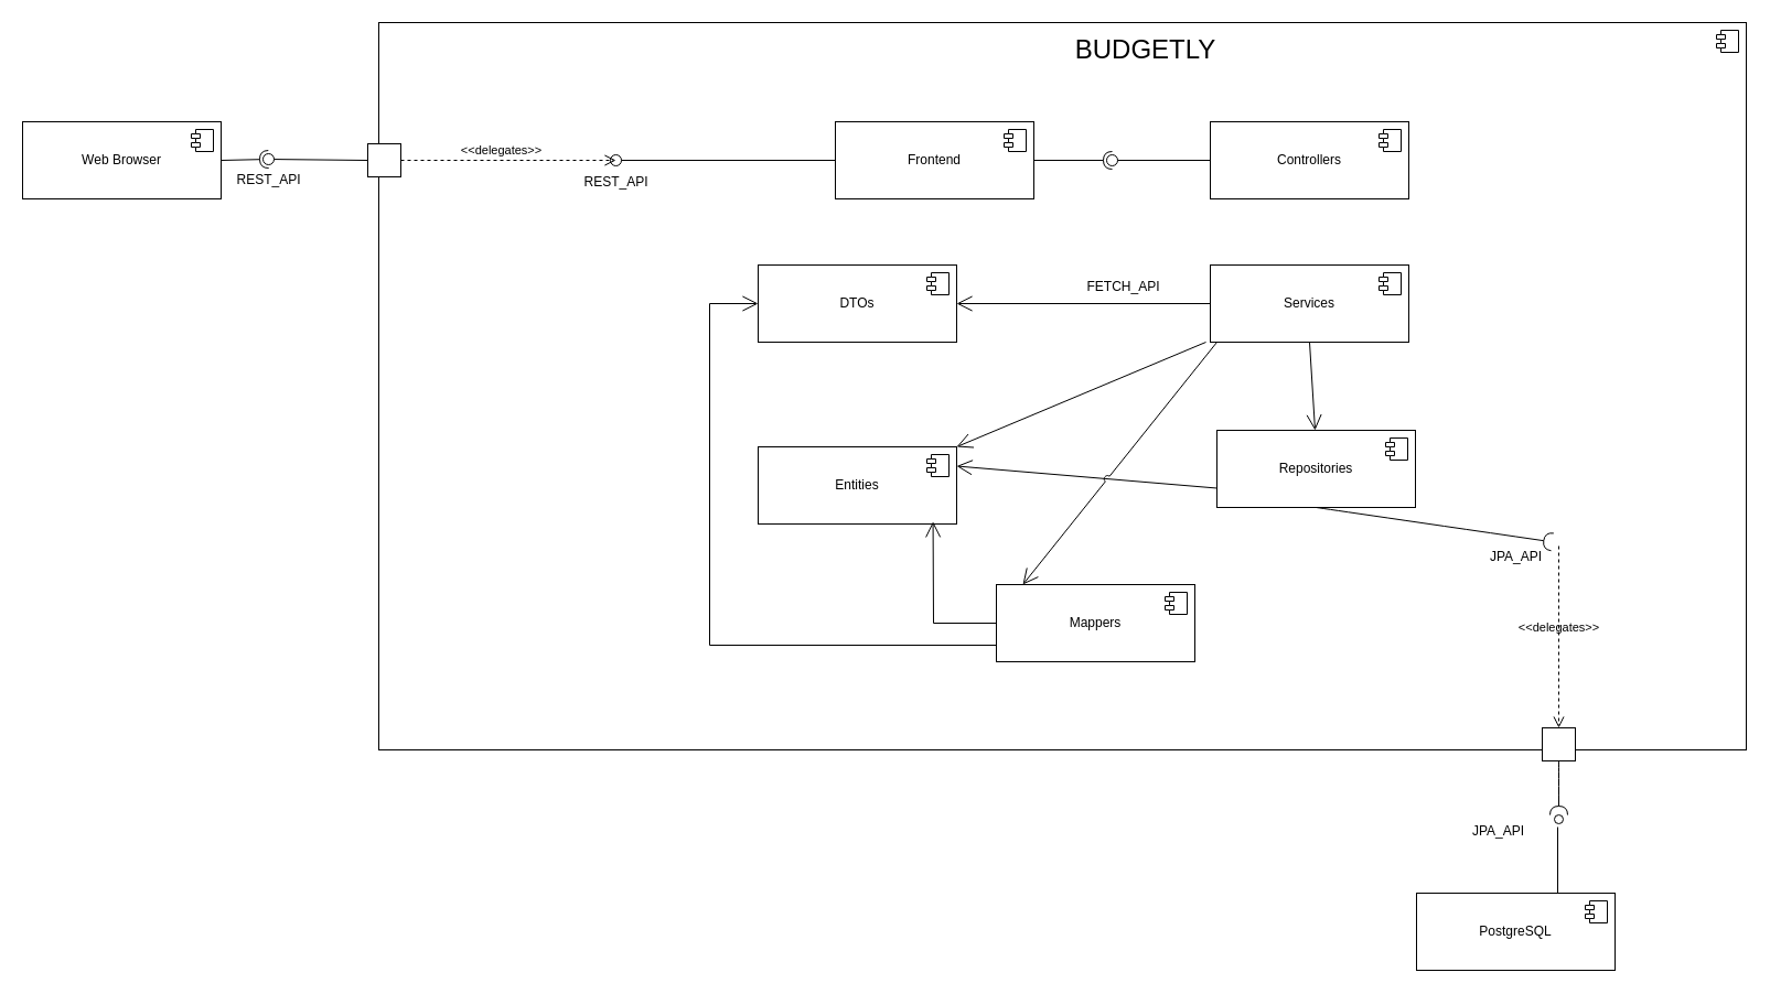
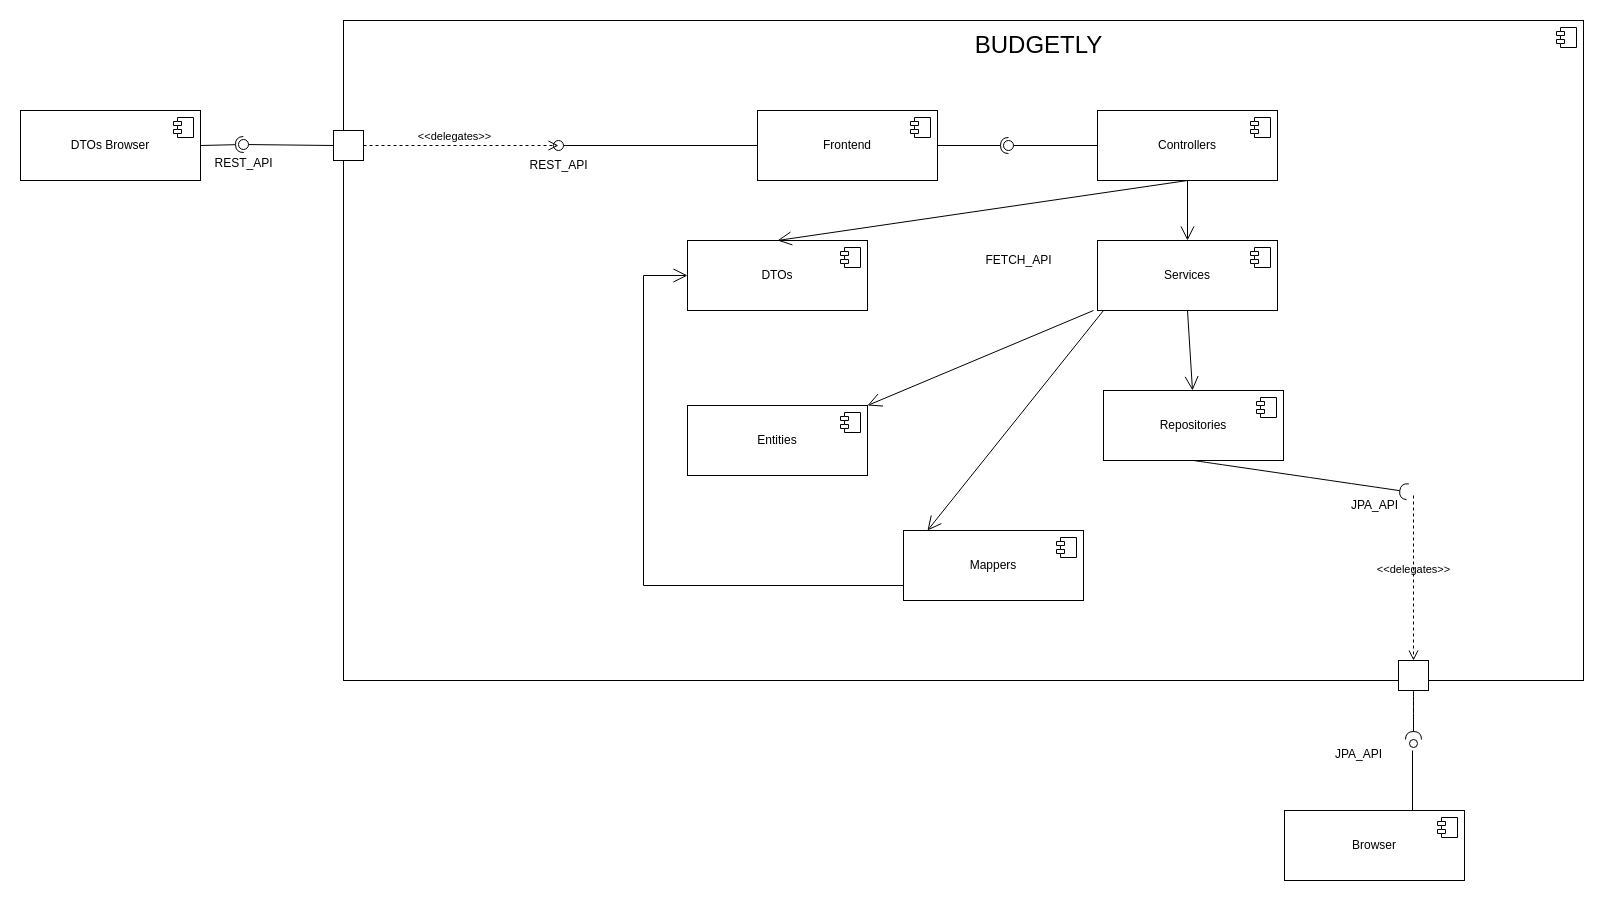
- <mxCell id="40" value="&lt;div&gt;Web Browser&lt;/div&gt;" style="html=1;dropTarget=0;whiteSpace=wrap;" parent="1" vertex="1"><mxGeometry x="20" y="110" width="180" height="70" as="geometry" /></mxCell>
+ <mxCell id="40" value="&lt;div&gt;DTOs Browser&lt;/div&gt;" style="html=1;dropTarget=0;whiteSpace=wrap;" parent="1" vertex="1"><mxGeometry x="20" y="110" width="180" height="70" as="geometry" /></mxCell>
+ <mxCell id="20" value="" style="endArrow=open;endSize=12;html=1;rounded=0;exitX=0.5;exitY=1;exitDx=0;exitDy=0;entryX=0.5;entryY=0;entryDx=0;entryDy=0;" parent="1" source="6" target="13" edge="1"><mxGeometry width="160" relative="1" as="geometry"><mxPoint x="883" y="450" as="sourcePoint" /><mxPoint x="1043" y="450" as="targetPoint" /></mxGeometry></mxCell>
+ <mxCell id="19" value="" style="endArrow=open;endSize=12;html=1;rounded=0;exitX=0.5;exitY=1;exitDx=0;exitDy=0;entryX=0.5;entryY=0;entryDx=0;entryDy=0;" parent="1" source="6" target="11" edge="1"><mxGeometry width="160" relative="1" as="geometry"><mxPoint x="903" y="460" as="sourcePoint" /><mxPoint x="1063" y="460" as="targetPoint" /></mxGeometry></mxCell>
- <mxCell id="44" value="" style="endArrow=open;endSize=12;html=1;rounded=0;exitX=0;exitY=0.5;exitDx=0;exitDy=0;entryX=1;entryY=0.5;entryDx=0;entryDy=0;" parent="1" source="13" target="11" edge="1"><mxGeometry width="160" relative="1" as="geometry"><mxPoint x="857" y="400" as="sourcePoint" /><mxPoint x="517" y="520" as="targetPoint" /></mxGeometry></mxCell>
- <mxCell id="46" value="" style="endArrow=open;endSize=12;html=1;rounded=0;exitX=0;exitY=0.75;exitDx=0;exitDy=0;entryX=1;entryY=0.25;entryDx=0;entryDy=0;jumpStyle=arc;" parent="1" source="21" target="15" edge="1"><mxGeometry width="160" relative="1" as="geometry"><mxPoint x="1107" y="555" as="sourcePoint" /><mxPoint x="1057" y="555" as="targetPoint" /><Array as="points" /></mxGeometry></mxCell>
- <mxCell id="45" value="" style="endArrow=open;endSize=12;html=1;rounded=0;exitX=0;exitY=0.5;exitDx=0;exitDy=0;entryX=0.881;entryY=0.969;entryDx=0;entryDy=0;entryPerimeter=0;" parent="1" source="17" target="15" edge="1"><mxGeometry width="160" relative="1" as="geometry"><mxPoint x="831" y="555" as="sourcePoint" /><mxPoint x="1043" y="545" as="targetPoint" /><Array as="points"><mxPoint x="846" y="565" /></Array></mxGeometry></mxCell>
- <mxCell id="29" value="PostgreSQL" style="html=1;dropTarget=0;whiteSpace=wrap;" parent="1" vertex="1"><mxGeometry x="1284" y="810" width="180" height="70" as="geometry" /></mxCell>
+ <mxCell id="29" value="Browser" style="html=1;dropTarget=0;whiteSpace=wrap;" parent="1" vertex="1"><mxGeometry x="1284" y="810" width="180" height="70" as="geometry" /></mxCell>
